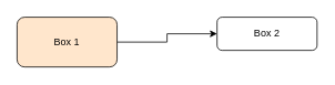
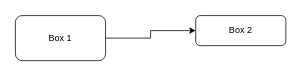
- <mxCell id="3" value="Box 1" style="rounded=1;whiteSpace=wrap;html=1;align=center;fillColor=#ffe6cc;" parent="1" vertex="1"><mxGeometry x="20" y="20" width="120" height="60" as="geometry" /></mxCell>
+ <mxCell id="3" value="Box 1" style="rounded=1;whiteSpace=wrap;html=1;align=center;" parent="1" vertex="1"><mxGeometry x="20" y="20" width="120" height="60" as="geometry" /></mxCell>
